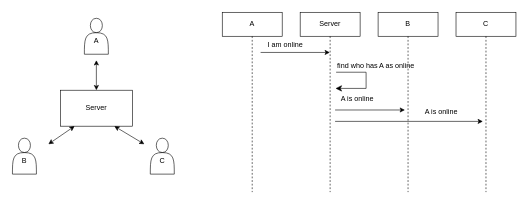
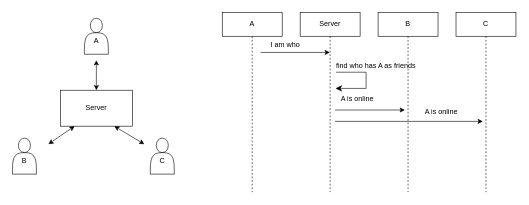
- <mxCell id="14" value="I am online" style="text;html=1;align=center;verticalAlign=middle;resizable=0;points=[];autosize=1;strokeColor=none;fillColor=none;" vertex="1" parent="1"><mxGeometry x="435" y="60" width="80" height="30" as="geometry" /></mxCell>
+ <mxCell id="14" value="I am who" style="text;html=1;align=center;verticalAlign=middle;resizable=0;points=[];autosize=1;strokeColor=none;fillColor=none;" vertex="1" parent="1"><mxGeometry x="435" y="60" width="80" height="30" as="geometry" /></mxCell>
- <mxCell id="20" value="find who has A as online" style="text;html=1;align=center;verticalAlign=middle;resizable=0;points=[];autosize=1;strokeColor=none;fillColor=none;" vertex="1" parent="1"><mxGeometry x="546" y="94" width="160" height="30" as="geometry" /></mxCell>
+ <mxCell id="20" value="find who has A as friends" style="text;html=1;align=center;verticalAlign=middle;resizable=0;points=[];autosize=1;strokeColor=none;fillColor=none;" vertex="1" parent="1"><mxGeometry x="546" y="94" width="160" height="30" as="geometry" /></mxCell>
